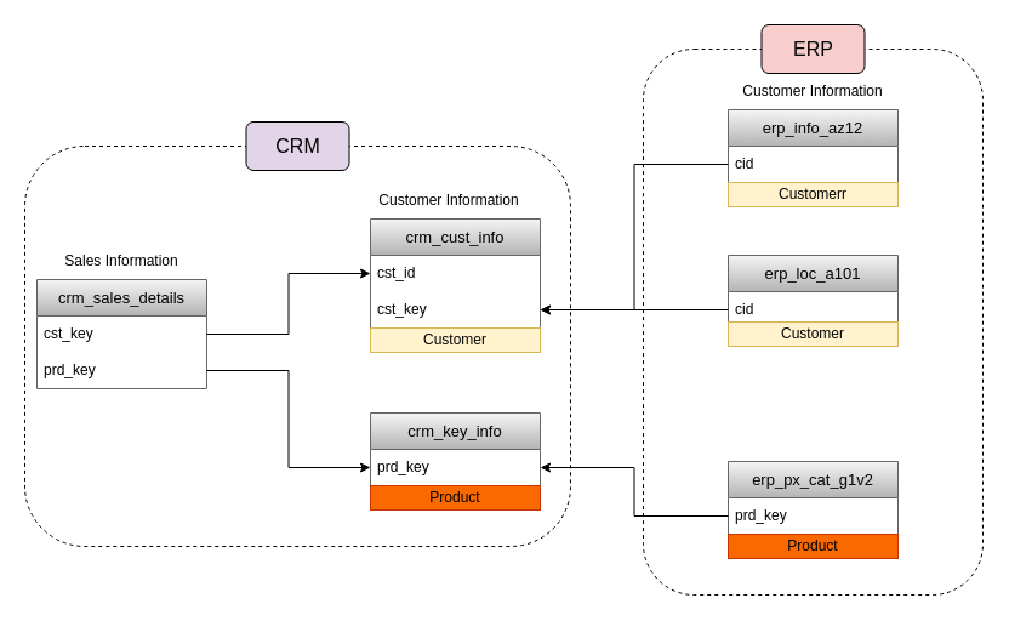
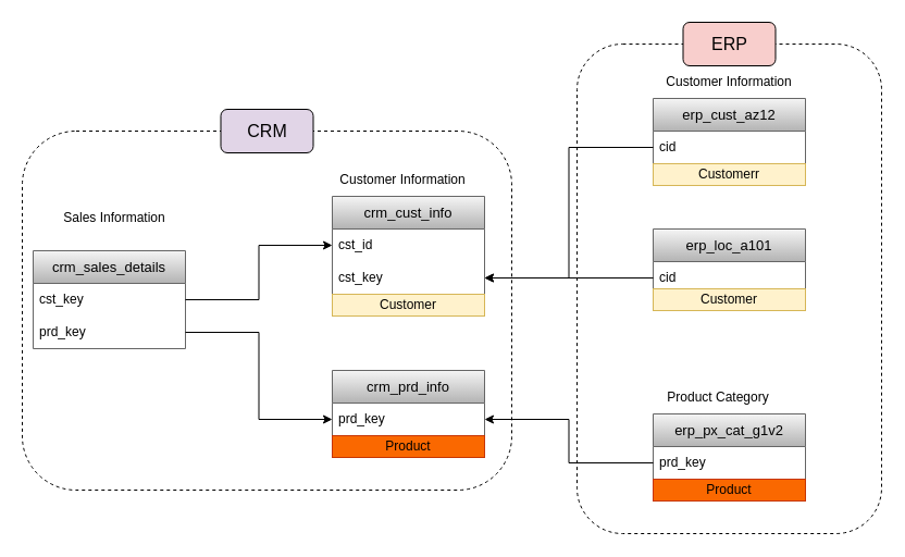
- <mxCell id="17" value="&lt;font color=&quot;#000000&quot;&gt;&lt;span style=&quot;font-size: 13px;&quot;&gt;erp_info_az12&lt;/span&gt;&lt;/font&gt;" style="swimlane;fontStyle=0;childLayout=stackLayout;horizontal=1;startSize=30;horizontalStack=0;resizeParent=1;resizeParentMax=0;resizeLast=0;collapsible=1;marginBottom=0;whiteSpace=wrap;html=1;swimlaneFillColor=none;align=center;fillColor=#f5f5f5;strokeColor=#666666;gradientColor=#b3b3b3;" parent="1" vertex="1"><mxGeometry x="600" y="90" width="140" height="80" as="geometry"><mxRectangle x="310" y="180" width="120" height="30" as="alternateBounds" /></mxGeometry></mxCell>
+ <mxCell id="17" value="&lt;font color=&quot;#000000&quot;&gt;&lt;span style=&quot;font-size: 13px;&quot;&gt;erp_cust_az12&lt;/span&gt;&lt;/font&gt;" style="swimlane;fontStyle=0;childLayout=stackLayout;horizontal=1;startSize=30;horizontalStack=0;resizeParent=1;resizeParentMax=0;resizeLast=0;collapsible=1;marginBottom=0;whiteSpace=wrap;html=1;swimlaneFillColor=none;align=center;fillColor=#f5f5f5;strokeColor=#666666;gradientColor=#b3b3b3;" parent="1" vertex="1"><mxGeometry x="600" y="90" width="140" height="80" as="geometry"><mxRectangle x="310" y="180" width="120" height="30" as="alternateBounds" /></mxGeometry></mxCell>
- <mxCell id="16" value="Sales Information" style="text;html=1;align=center;verticalAlign=middle;whiteSpace=wrap;rounded=0;" parent="1" vertex="1"><mxGeometry y="200" width="160" height="30" as="geometry" x="20" /></mxCell>
+ <mxCell id="16" value="Sales Information" style="text;html=1;align=center;verticalAlign=middle;whiteSpace=wrap;rounded=0;" parent="1" vertex="1"><mxGeometry x="25" y="185" width="160" height="30" as="geometry" /></mxCell>
- <mxCell id="8" value="&lt;span&gt;&lt;font style=&quot;font-size: 13px; color: rgb(0, 0, 0);&quot;&gt;crm_key_info&lt;/font&gt;&lt;/span&gt;" style="swimlane;fontStyle=0;childLayout=stackLayout;horizontal=1;startSize=30;horizontalStack=0;resizeParent=1;resizeParentMax=0;resizeLast=0;collapsible=1;marginBottom=0;whiteSpace=wrap;html=1;swimlaneFillColor=none;align=center;fillColor=#f5f5f5;strokeColor=#666666;gradientColor=#b3b3b3;" parent="1" vertex="1"><mxGeometry x="305" y="340" width="140" height="80" as="geometry"><mxRectangle x="310" y="180" width="120" height="30" as="alternateBounds" /></mxGeometry></mxCell>
+ <mxCell id="8" value="&lt;span&gt;&lt;font style=&quot;font-size: 13px; color: rgb(0, 0, 0);&quot;&gt;crm_prd_info&lt;/font&gt;&lt;/span&gt;" style="swimlane;fontStyle=0;childLayout=stackLayout;horizontal=1;startSize=30;horizontalStack=0;resizeParent=1;resizeParentMax=0;resizeLast=0;collapsible=1;marginBottom=0;whiteSpace=wrap;html=1;swimlaneFillColor=none;align=center;fillColor=#f5f5f5;strokeColor=#666666;gradientColor=#b3b3b3;" parent="1" vertex="1"><mxGeometry x="305" y="340" width="140" height="80" as="geometry"><mxRectangle x="310" y="180" width="120" height="30" as="alternateBounds" /></mxGeometry></mxCell>
+ <mxCell id="28" value="Product Category" style="text;html=1;align=center;verticalAlign=middle;whiteSpace=wrap;rounded=0;" parent="1" vertex="1"><mxGeometry x="580" y="350" width="160" height="30" as="geometry" /></mxCell>
